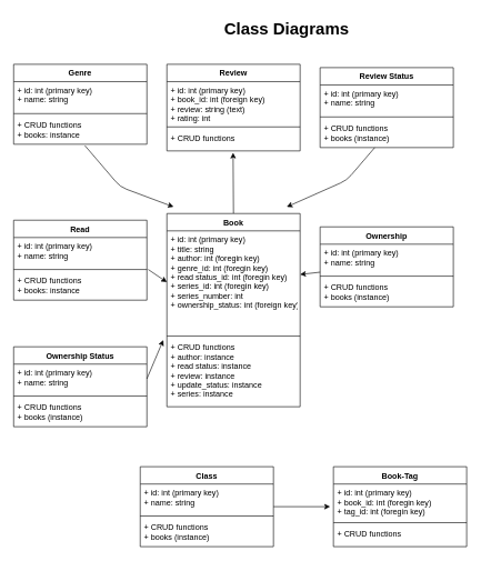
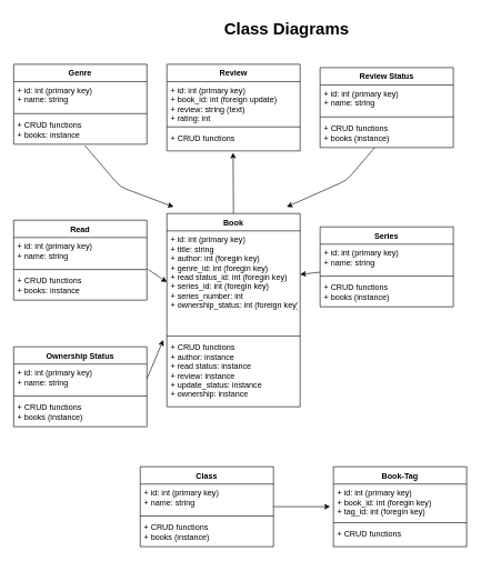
- <mxCell id="20" value="+ id: int (primary key)&#10;+ book_id: int (foreign key)&#10;+ review: string (text)&#10;+ rating: int" style="text;strokeColor=none;fillColor=none;align=left;verticalAlign=top;spacingLeft=4;spacingRight=4;overflow=hidden;rotatable=0;points=[[0,0.5],[1,0.5]];portConstraint=eastwest;" vertex="1" parent="19"><mxGeometry y="26" width="200" height="64" as="geometry" /></mxCell>
+ <mxCell id="20" value="+ id: int (primary key)&#10;+ book_id: int (foreign update)&#10;+ review: string (text)&#10;+ rating: int" style="text;strokeColor=none;fillColor=none;align=left;verticalAlign=top;spacingLeft=4;spacingRight=4;overflow=hidden;rotatable=0;points=[[0,0.5],[1,0.5]];portConstraint=eastwest;" vertex="1" parent="19"><mxGeometry y="26" width="200" height="64" as="geometry" /></mxCell>
- <mxCell id="27" value="Ownership" style="swimlane;fontStyle=1;align=center;verticalAlign=top;childLayout=stackLayout;horizontal=1;startSize=26;horizontalStack=0;resizeParent=1;resizeParentMax=0;resizeLast=0;collapsible=1;marginBottom=0;" vertex="1" parent="1"><mxGeometry x="480" y="340" width="200" height="120" as="geometry" /></mxCell>
+ <mxCell id="27" value="Series" style="swimlane;fontStyle=1;align=center;verticalAlign=top;childLayout=stackLayout;horizontal=1;startSize=26;horizontalStack=0;resizeParent=1;resizeParentMax=0;resizeLast=0;collapsible=1;marginBottom=0;" vertex="1" parent="1"><mxGeometry x="480" y="340" width="200" height="120" as="geometry" /></mxCell>
- <mxCell id="14" value="+ CRUD functions&#10;+ author: instance&#10;+ read status: instance&#10;+ review: instance&#10;+ update_status: instance&#10;+ series: instance" style="text;strokeColor=none;fillColor=none;align=left;verticalAlign=top;spacingLeft=4;spacingRight=4;overflow=hidden;rotatable=0;points=[[0,0.5],[1,0.5]];portConstraint=eastwest;" vertex="1" parent="11"><mxGeometry y="188" width="200" height="102" as="geometry" /></mxCell>
+ <mxCell id="14" value="+ CRUD functions&#10;+ author: instance&#10;+ read status: instance&#10;+ review: instance&#10;+ update_status: instance&#10;+ ownership: instance" style="text;strokeColor=none;fillColor=none;align=left;verticalAlign=top;spacingLeft=4;spacingRight=4;overflow=hidden;rotatable=0;points=[[0,0.5],[1,0.5]];portConstraint=eastwest;" vertex="1" parent="11"><mxGeometry y="188" width="200" height="102" as="geometry" /></mxCell>
